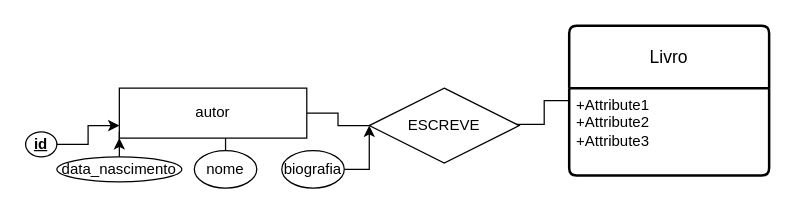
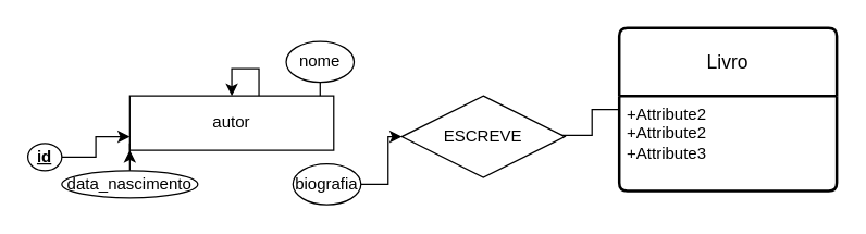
- <mxCell id="5" style="edgeStyle=orthogonalEdgeStyle;rounded=0;orthogonalLoop=1;jettySize=auto;html=1;exitX=1;exitY=0.5;exitDx=0;exitDy=0;entryX=0;entryY=0.5;entryDx=0;entryDy=0;endArrow=none;startFill=0;" edge="1" parent="1" source="13" target="4"><mxGeometry relative="1" as="geometry"><mxPoint x="215" y="77.5" as="sourcePoint" /></mxGeometry></mxCell>
- <mxCell id="3" value="+Attribute1&#10;+Attribute2&#10;+Attribute3" style="align=left;strokeColor=none;fillColor=none;spacingLeft=4;spacingRight=4;fontSize=12;verticalAlign=top;resizable=0;rotatable=0;part=1;html=1;whiteSpace=wrap;" vertex="1" parent="2"><mxGeometry y="50" width="160" height="70" as="geometry" /></mxCell>
+ <mxCell id="3" value="+Attribute2&#10;+Attribute2&#10;+Attribute3" style="align=left;strokeColor=none;fillColor=none;spacingLeft=4;spacingRight=4;fontSize=12;verticalAlign=top;resizable=0;rotatable=0;part=1;html=1;whiteSpace=wrap;" vertex="1" parent="2"><mxGeometry y="50" width="160" height="70" as="geometry" /></mxCell>
- <mxCell id="8" value="nome" style="ellipse;whiteSpace=wrap;html=1;align=center;fontStyle=0;" vertex="1" parent="1"><mxGeometry x="155" y="120" width="50" height="30" as="geometry" /></mxCell>
+ <mxCell id="8" value="nome" style="ellipse;whiteSpace=wrap;html=1;align=center;fontStyle=0;" vertex="1" parent="1"><mxGeometry x="210" y="30" width="50" height="30" as="geometry" /></mxCell>
- <mxCell id="10" value="biografia" style="ellipse;whiteSpace=wrap;html=1;align=center;fontStyle=0;" vertex="1" parent="1"><mxGeometry x="225" y="120" width="50" height="30" as="geometry" /></mxCell>
+ <mxCell id="10" value="biografia" style="ellipse;whiteSpace=wrap;html=1;align=center;fontStyle=0;" vertex="1" parent="1"><mxGeometry x="215" y="120" width="50" height="30" as="geometry" /></mxCell>
